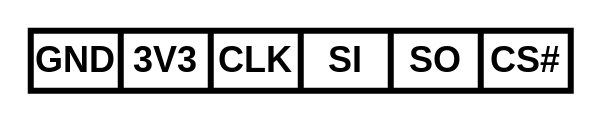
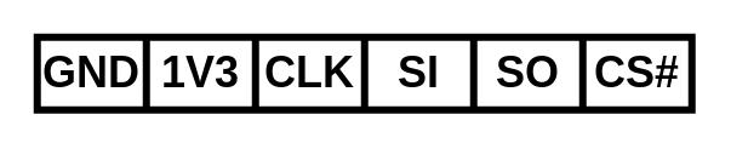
- <mxCell id="5" value="3V3" style="shape=partialRectangle;html=1;whiteSpace=wrap;connectable=0;strokeColor=inherit;overflow=hidden;fillColor=none;top=0;left=0;bottom=0;right=0;pointerEvents=1;fontSize=24;strokeWidth=4;fontStyle=1" vertex="1" parent="3"><mxGeometry x="60" width="60" height="40" as="geometry"><mxRectangle width="60" height="40" as="alternateBounds" /></mxGeometry></mxCell>
+ <mxCell id="5" value="1V3" style="shape=partialRectangle;html=1;whiteSpace=wrap;connectable=0;strokeColor=inherit;overflow=hidden;fillColor=none;top=0;left=0;bottom=0;right=0;pointerEvents=1;fontSize=24;strokeWidth=4;fontStyle=1" vertex="1" parent="3"><mxGeometry x="60" width="60" height="40" as="geometry"><mxRectangle width="60" height="40" as="alternateBounds" /></mxGeometry></mxCell>
